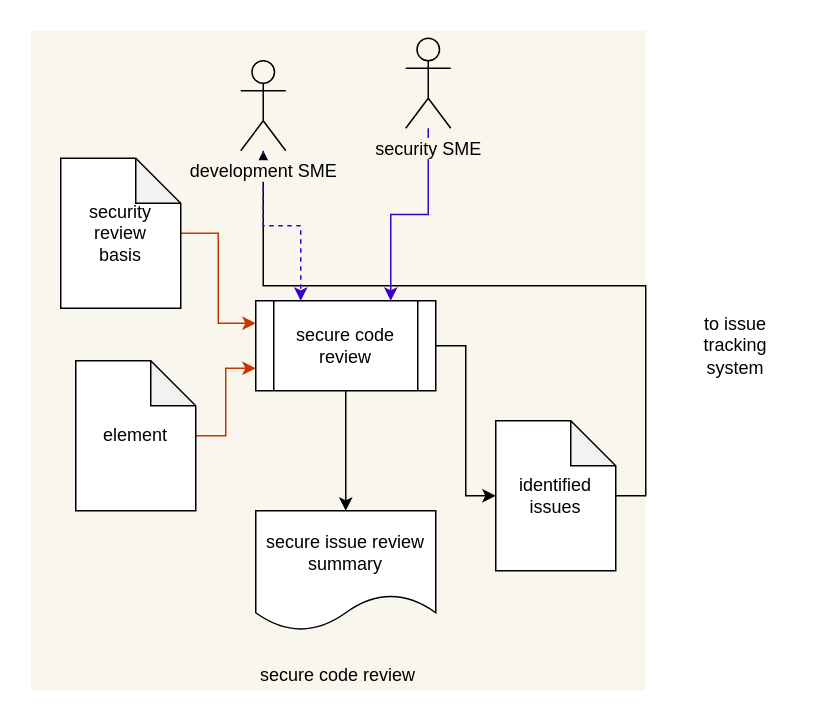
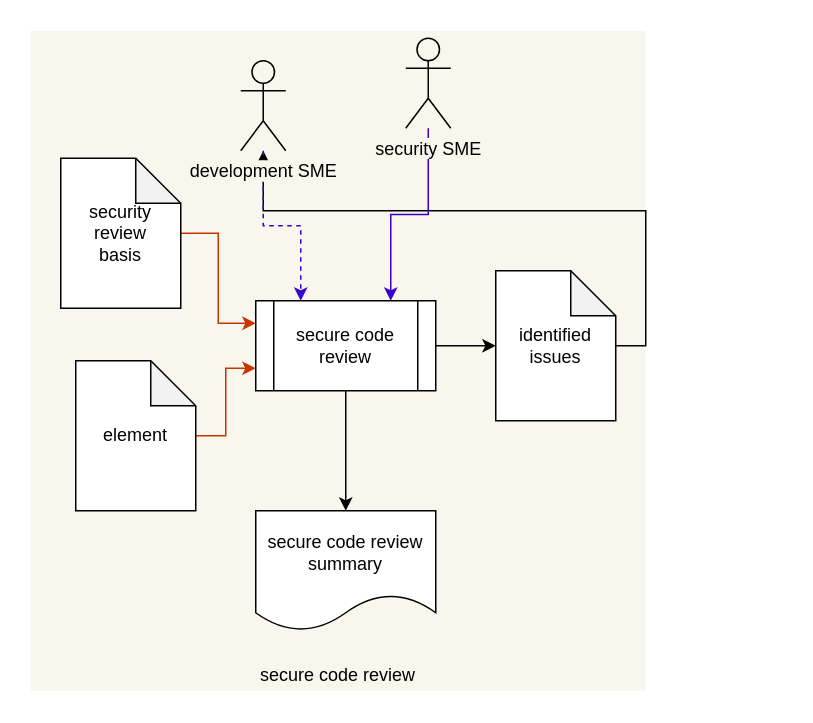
- <mxCell id="13" value="to issue tracking system" style="text;html=1;strokeColor=none;fillColor=none;align=center;verticalAlign=middle;whiteSpace=wrap;rounded=0;" parent="1" vertex="1"><mxGeometry x="460" y="205" width="60" height="50" as="geometry" /></mxCell>
- <mxCell id="9" value="identified issues" style="shape=note;whiteSpace=wrap;html=1;backgroundOutline=1;darkOpacity=0.05;" parent="1" vertex="1"><mxGeometry x="330" y="280" width="80" height="100" as="geometry" /></mxCell>
+ <mxCell id="9" value="identified issues" style="shape=note;whiteSpace=wrap;html=1;backgroundOutline=1;darkOpacity=0.05;" parent="1" vertex="1"><mxGeometry x="330" y="180" width="80" height="100" as="geometry" /></mxCell>
- <mxCell id="3" value="secure issue review summary" style="shape=document;whiteSpace=wrap;html=1;boundedLbl=1;" parent="1" vertex="1"><mxGeometry x="170" y="340" width="120" height="80" as="geometry" /></mxCell>
+ <mxCell id="3" value="secure code review summary" style="shape=document;whiteSpace=wrap;html=1;boundedLbl=1;" parent="1" vertex="1"><mxGeometry x="170" y="340" width="120" height="80" as="geometry" /></mxCell>
